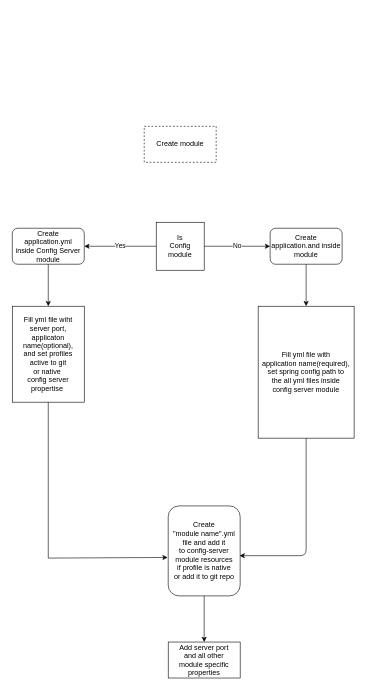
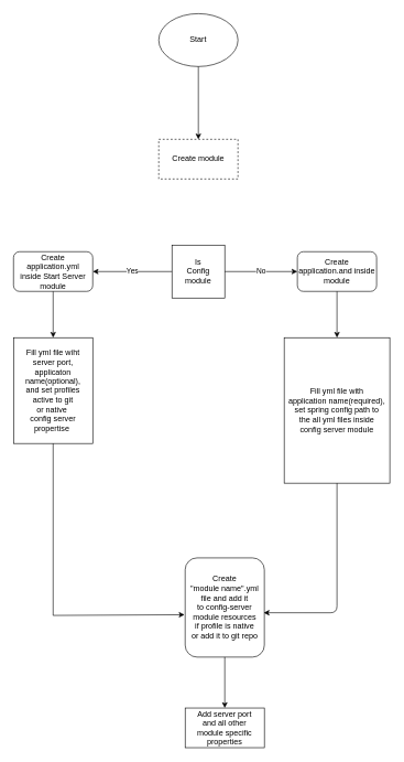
+ <mxCell id="2" value="Start" style="ellipse;whiteSpace=wrap;html=1;" vertex="1" parent="1"><mxGeometry x="240" y="20" width="120" height="80" as="geometry" /></mxCell>
+ <mxCell id="4" value="" style="endArrow=classic;html=1;exitX=0.5;exitY=1;exitDx=0;exitDy=0;" edge="1" parent="1" source="2" target="3"><mxGeometry width="50" height="50" relative="1" as="geometry"><mxPoint x="450" y="410" as="sourcePoint" /><mxPoint x="500" y="360" as="targetPoint" /></mxGeometry></mxCell>
- <mxCell id="8" value="Create application.yml&lt;br&gt;inside Config Server module" style="rounded=1;whiteSpace=wrap;html=1;" vertex="1" parent="1"><mxGeometry x="20" y="380" width="120" height="60" as="geometry" /></mxCell>
+ <mxCell id="8" value="Create application.yml&lt;br&gt;inside Start Server module" style="rounded=1;whiteSpace=wrap;html=1;" vertex="1" parent="1"><mxGeometry x="20" y="380" width="120" height="60" as="geometry" /></mxCell>
